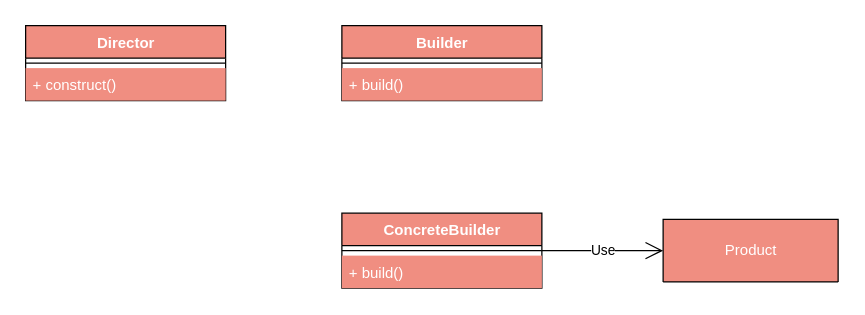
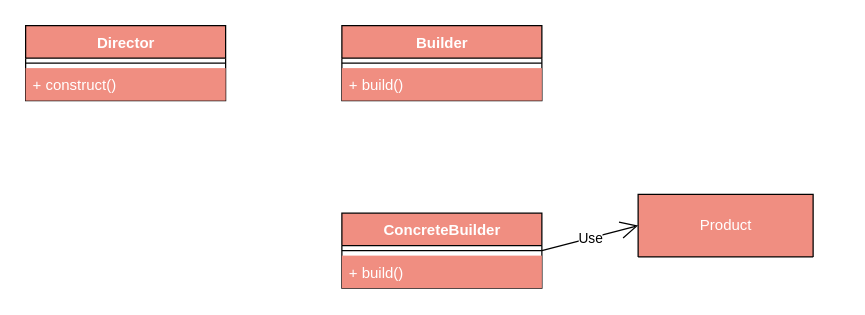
- <mxCell id="8" value="Product" style="swimlane;fontStyle=0;childLayout=stackLayout;horizontal=1;startSize=50;fillColor=#F08E81;horizontalStack=0;resizeParent=1;resizeParentMax=0;resizeLast=0;collapsible=1;marginBottom=0;fontColor=#FFFFFF;html=1;strokeColor=#000000;" vertex="1" parent="1"><mxGeometry x="530" y="175" width="140" height="50" as="geometry"><mxRectangle x="560" y="370" width="70" height="50" as="alternateBounds" /></mxGeometry></mxCell>
+ <mxCell id="8" value="Product" style="swimlane;fontStyle=0;childLayout=stackLayout;horizontal=1;startSize=50;fillColor=#F08E81;horizontalStack=0;resizeParent=1;resizeParentMax=0;resizeLast=0;collapsible=1;marginBottom=0;fontColor=#FFFFFF;html=1;strokeColor=#000000;" vertex="1" parent="1"><mxGeometry x="510" y="155" width="140" height="50" as="geometry"><mxRectangle x="560" y="370" width="70" height="50" as="alternateBounds" /></mxGeometry></mxCell>
